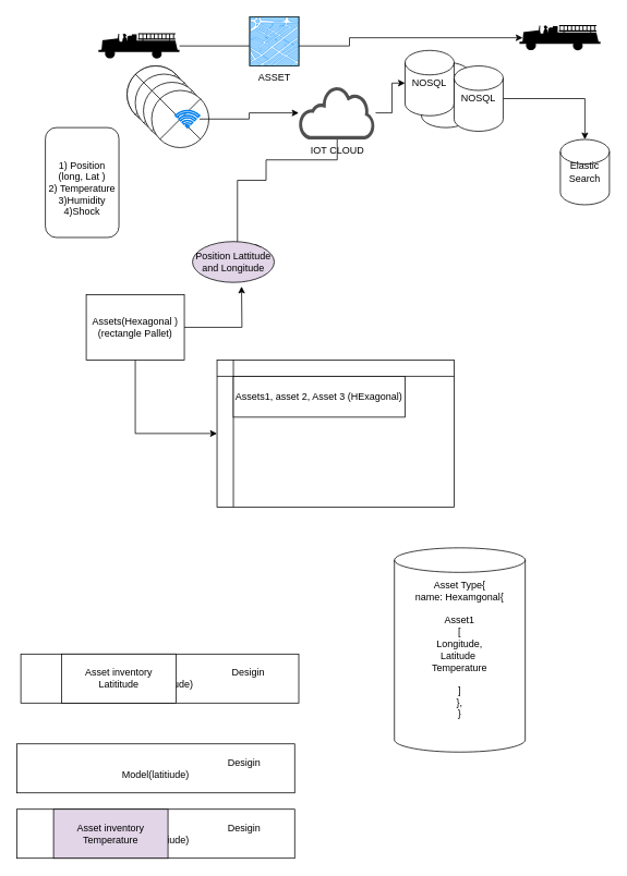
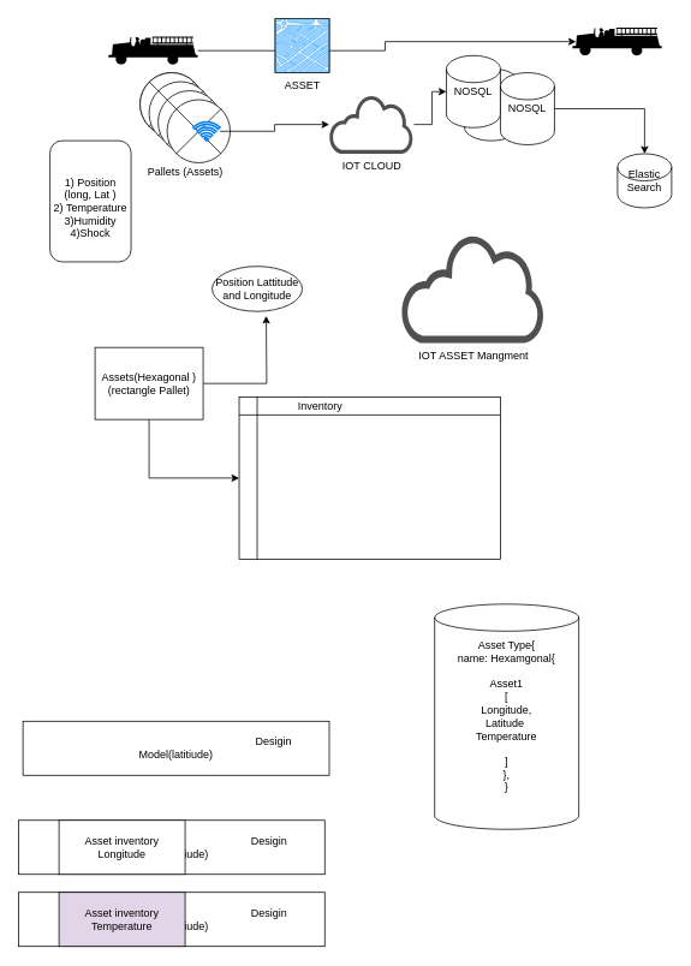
+ <mxCell id="7" value="Pallets (Assets) " style="text;html=1;align=center;verticalAlign=middle;resizable=0;points=[];autosize=1;" vertex="1" parent="1"><mxGeometry x="155" y="180" width="100" height="20" as="geometry" /></mxCell>
- <mxCell id="15" style="edgeStyle=orthogonalEdgeStyle;rounded=0;orthogonalLoop=1;jettySize=auto;html=1;entryX=1;entryY=0;entryDx=0;entryDy=0;" edge="1" parent="1" source="16" target="26"><mxGeometry relative="1" as="geometry"><mxPoint x="405" y="220" as="targetPoint" /><Array as="points"><mxPoint x="412" y="195" /><mxPoint x="325" y="195" /><mxPoint x="325" y="220" /><mxPoint x="290" y="220" /></Array></mxGeometry></mxCell>
- <mxCell id="22" value="Elastic Search " style="shape=cylinder2;whiteSpace=wrap;html=1;boundedLbl=1;backgroundOutline=1;size=15;" vertex="1" parent="1"><mxGeometry x="685" y="170" width="60" height="80" as="geometry" /></mxCell>
+ <mxCell id="22" value="Elastic Search " style="shape=cylinder2;whiteSpace=wrap;html=1;boundedLbl=1;backgroundOutline=1;size=15;" vertex="1" parent="1"><mxGeometry x="685" y="170" width="60" height="60" as="geometry" /></mxCell>
- <mxCell id="26" value="Position Lattitude and Longitude " style="ellipse;whiteSpace=wrap;html=1;fillColor=#e1d5e7;" vertex="1" parent="1"><mxGeometry x="235" y="295" width="100" height="50" as="geometry" /></mxCell>
+ <mxCell id="26" value="Position Lattitude and Longitude " style="ellipse;whiteSpace=wrap;html=1;" vertex="1" parent="1"><mxGeometry x="235" y="295" width="100" height="50" as="geometry" /></mxCell>
+ <mxCell id="17" value="IOT ASSET Mangment " style="pointerEvents=1;shadow=0;dashed=0;html=1;strokeColor=none;fillColor=#505050;labelPosition=center;verticalLabelPosition=bottom;outlineConnect=0;verticalAlign=top;align=center;shape=mxgraph.office.clouds.cloud;" vertex="1" parent="1"><mxGeometry x="445" y="260" width="160" height="120" as="geometry" /></mxCell>
- <mxCell id="25" value="Assets(Hexagonal )(rectangle Pallet)" style="rounded=0;whiteSpace=wrap;html=1;" vertex="1" parent="1"><mxGeometry x="105" y="360" width="120" height="80" as="geometry" /></mxCell>
+ <mxCell id="25" value="Assets(Hexagonal )(rectangle Pallet)" style="rounded=0;whiteSpace=wrap;html=1;" vertex="1" parent="1"><mxGeometry x="105" y="385" width="120" height="80" as="geometry" /></mxCell>
+ <mxCell id="29" value="Inventory " style="text;html=1;strokeColor=none;fillColor=none;align=center;verticalAlign=middle;whiteSpace=wrap;rounded=0;" vertex="1" parent="1"><mxGeometry x="315" y="440" width="80" height="20" as="geometry" /></mxCell>
- <mxCell id="28" value="Assets1, asset 2, Asset 3 (HExagonal)" style="rounded=0;whiteSpace=wrap;html=1;" vertex="1" parent="1"><mxGeometry x="285" y="460" width="210" height="50" as="geometry" /></mxCell>
- <mxCell id="31" value="&lt;div&gt;Asset inventory &lt;br&gt;&lt;/div&gt;&lt;div&gt;Latititude&lt;/div&gt;" style="rounded=0;whiteSpace=wrap;html=1;" vertex="1" parent="1"><mxGeometry x="75" y="800" width="140" height="60" as="geometry" /></mxCell>
+ <mxCell id="35" value="&lt;div&gt;Asset inventory &lt;br&gt;&lt;/div&gt;&lt;div&gt;Longitude&lt;/div&gt;" style="rounded=0;whiteSpace=wrap;html=1;" vertex="1" parent="1"><mxGeometry x="65" y="910" width="140" height="60" as="geometry" /></mxCell>
